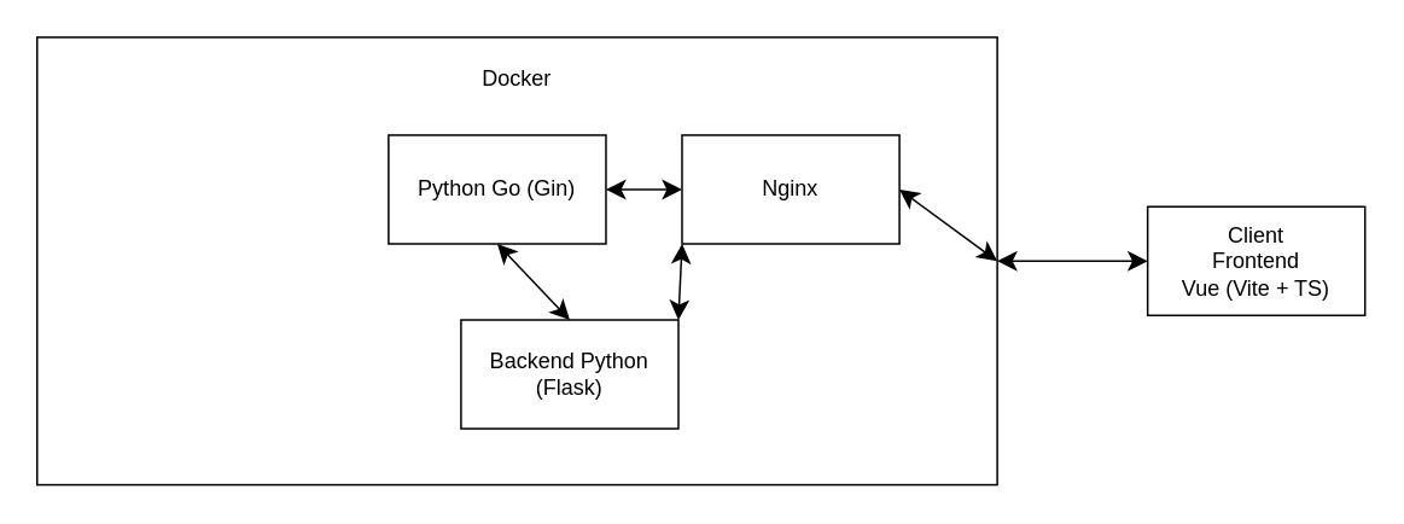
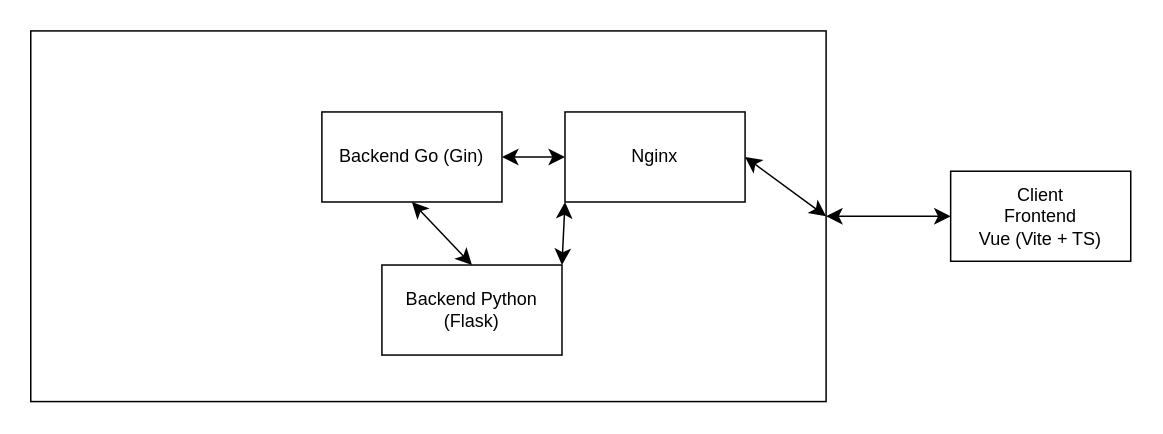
- <mxCell id="9" value="Docker" style="text;html=1;align=center;verticalAlign=middle;whiteSpace=wrap;rounded=0;" vertex="1" parent="1"><mxGeometry x="255" y="28" width="60" height="30" as="geometry" /></mxCell>
- <mxCell id="3" value="Python Go (Gin)" style="rounded=0;whiteSpace=wrap;html=1;" vertex="1" parent="1"><mxGeometry x="214" y="74" width="120" height="60" as="geometry" /></mxCell>
+ <mxCell id="3" value="Backend Go (Gin)" style="rounded=0;whiteSpace=wrap;html=1;" vertex="1" parent="1"><mxGeometry x="214" y="74" width="120" height="60" as="geometry" /></mxCell>
